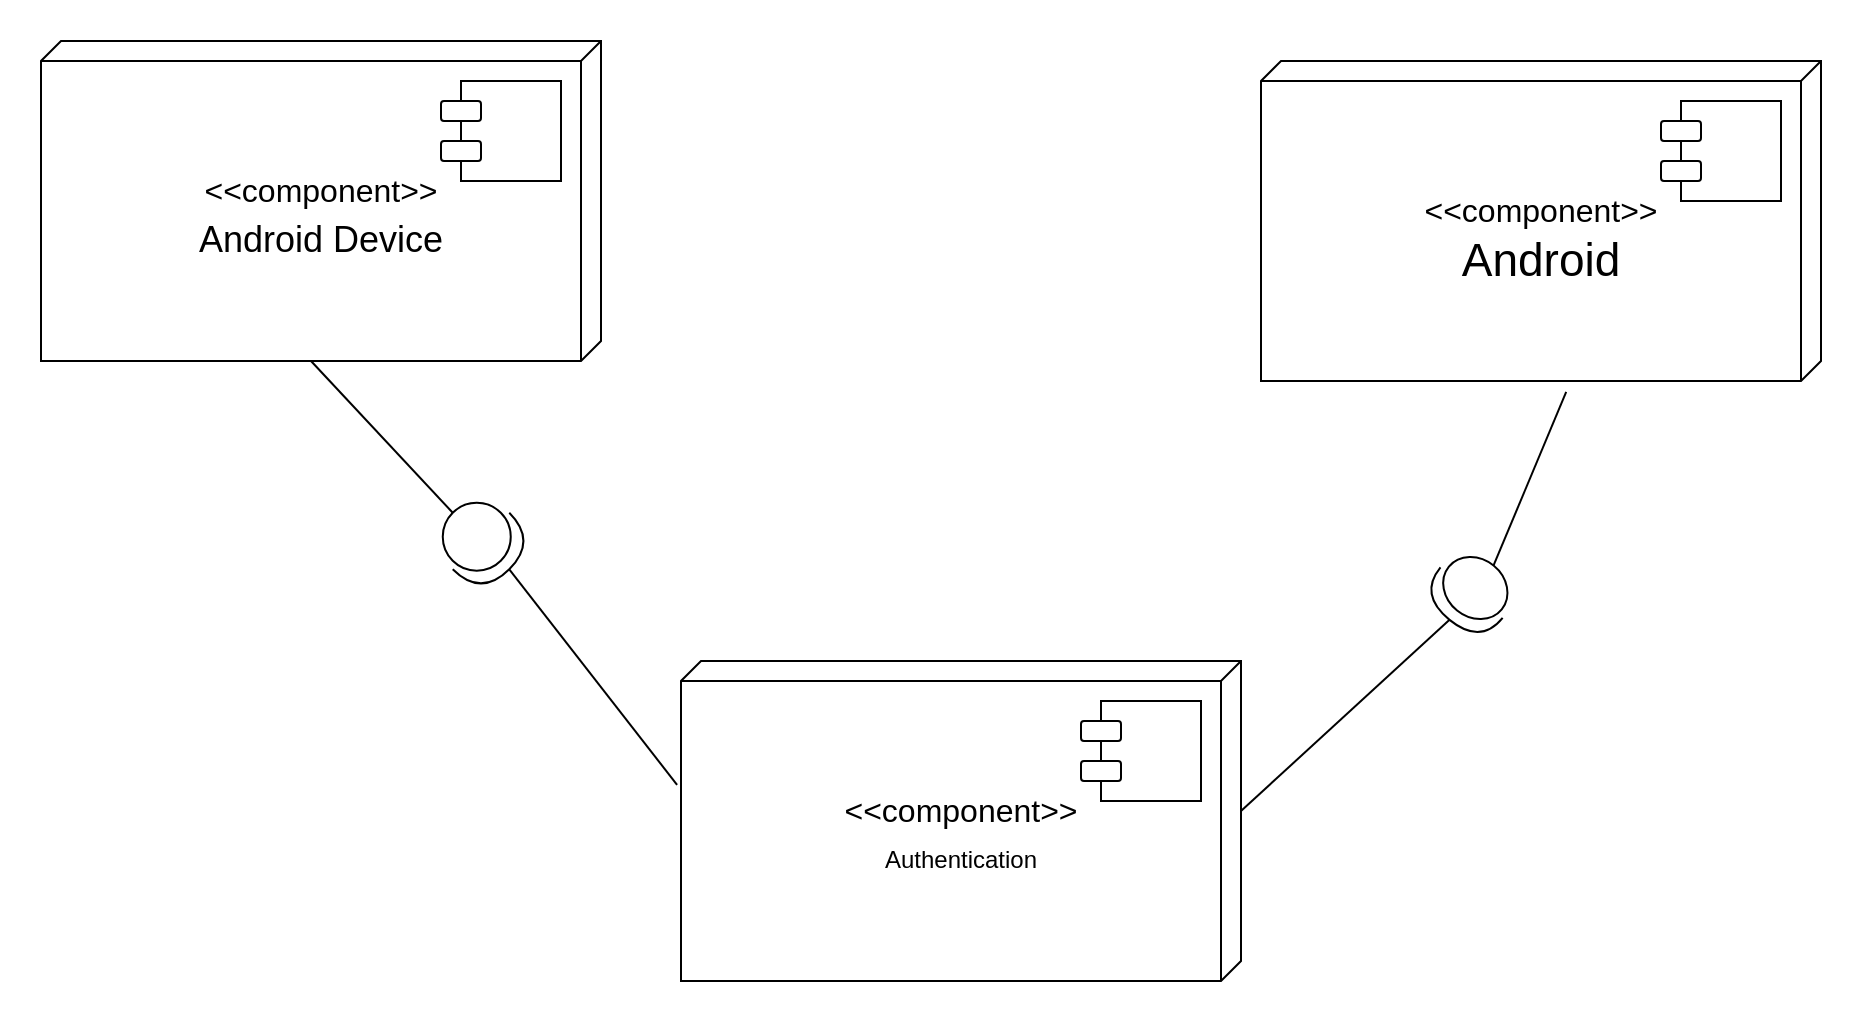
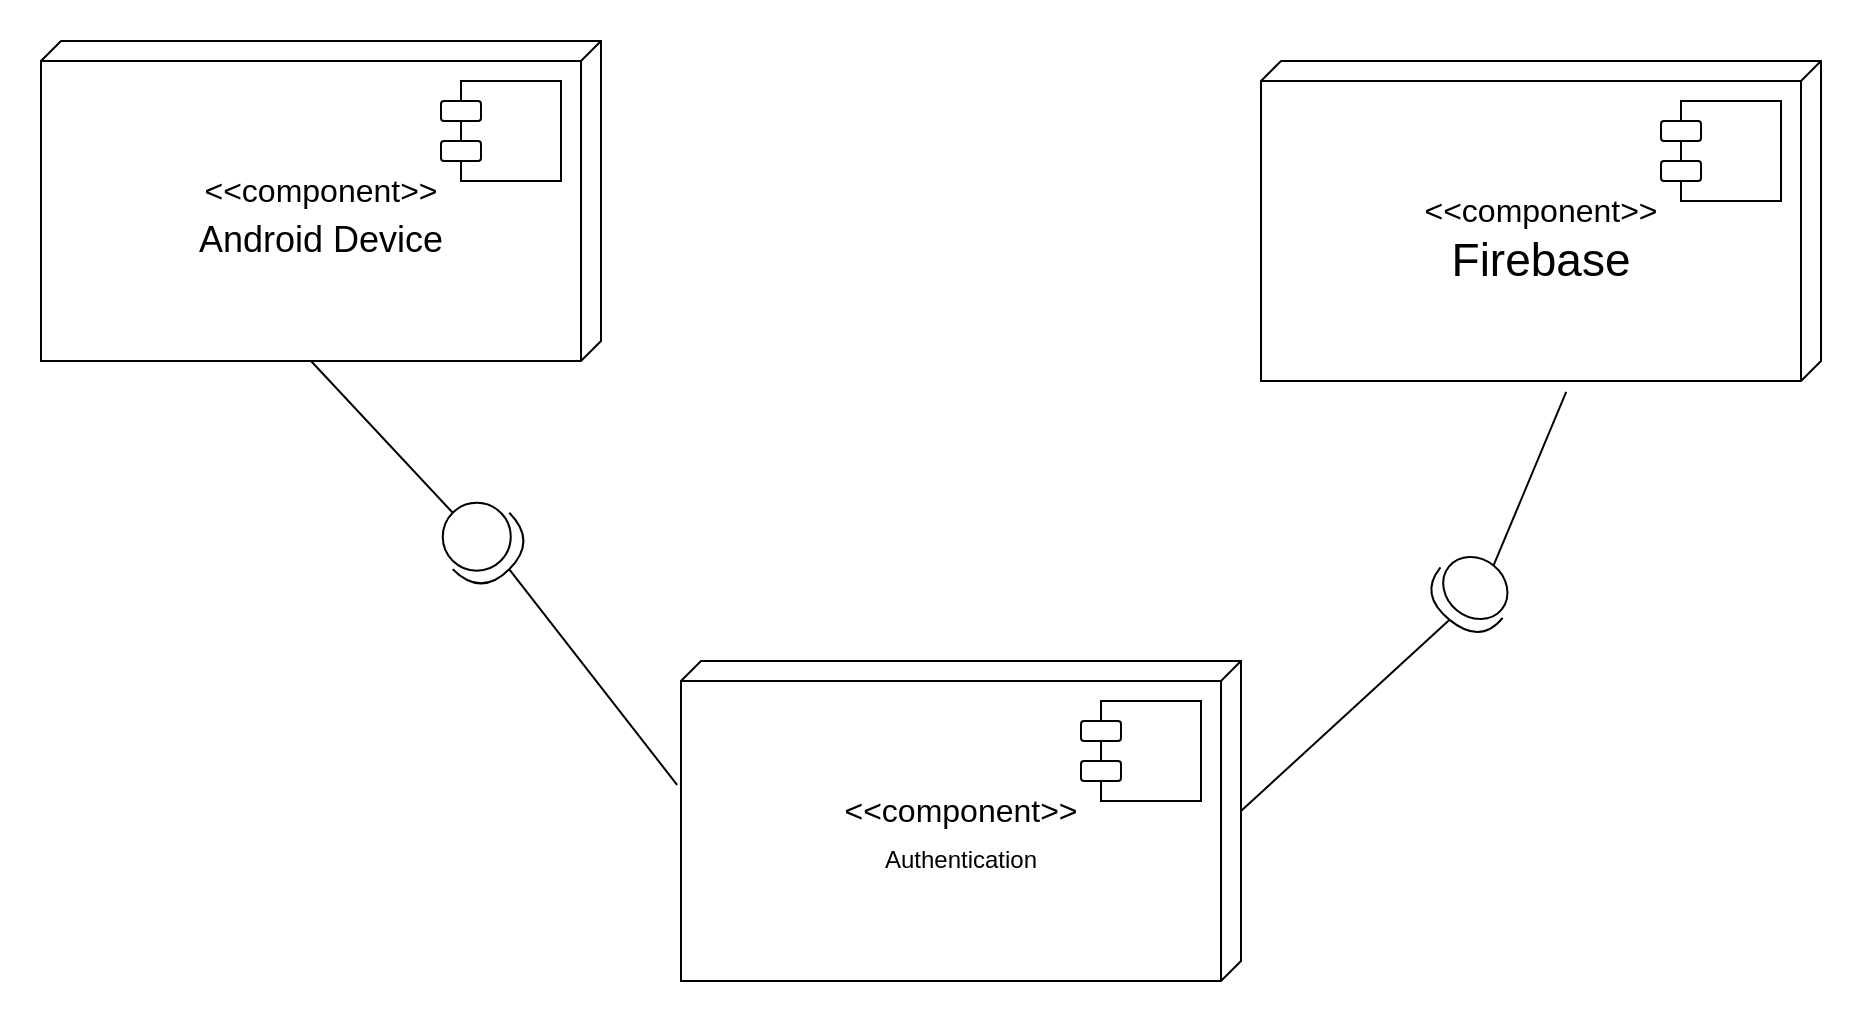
- <mxCell id="21" value="&lt;font style=&quot;font-size: 23px;&quot;&gt;Android&lt;/font&gt;" style="text;html=1;align=center;verticalAlign=middle;resizable=0;points=[];autosize=1;strokeColor=none;fillColor=none;" vertex="1" parent="1"><mxGeometry x="715" y="110" width="110" height="40" as="geometry" /></mxCell>
+ <mxCell id="21" value="&lt;font style=&quot;font-size: 23px;&quot;&gt;Firebase&lt;/font&gt;" style="text;html=1;align=center;verticalAlign=middle;resizable=0;points=[];autosize=1;strokeColor=none;fillColor=none;" vertex="1" parent="1"><mxGeometry x="715" y="110" width="110" height="40" as="geometry" /></mxCell>
